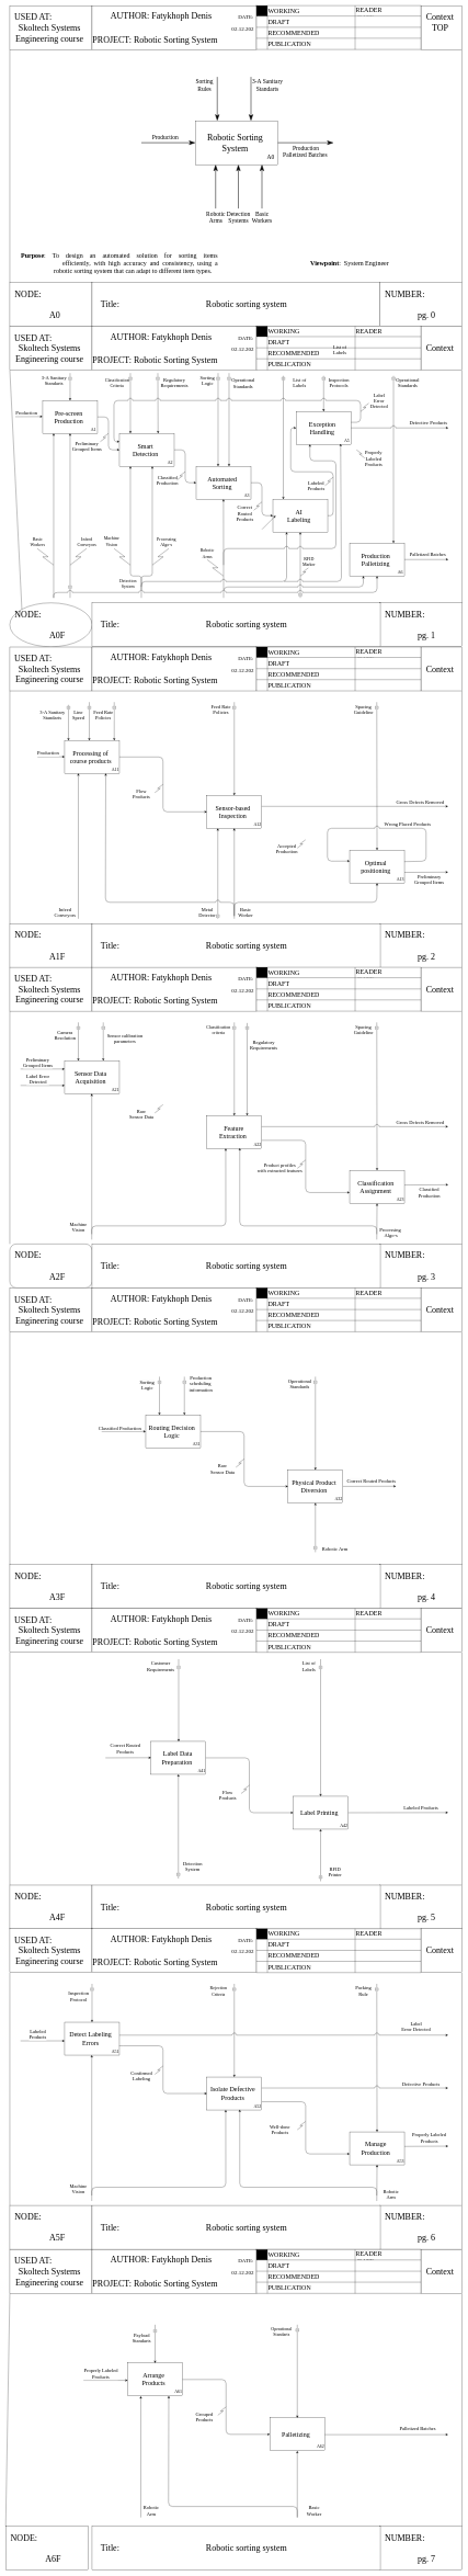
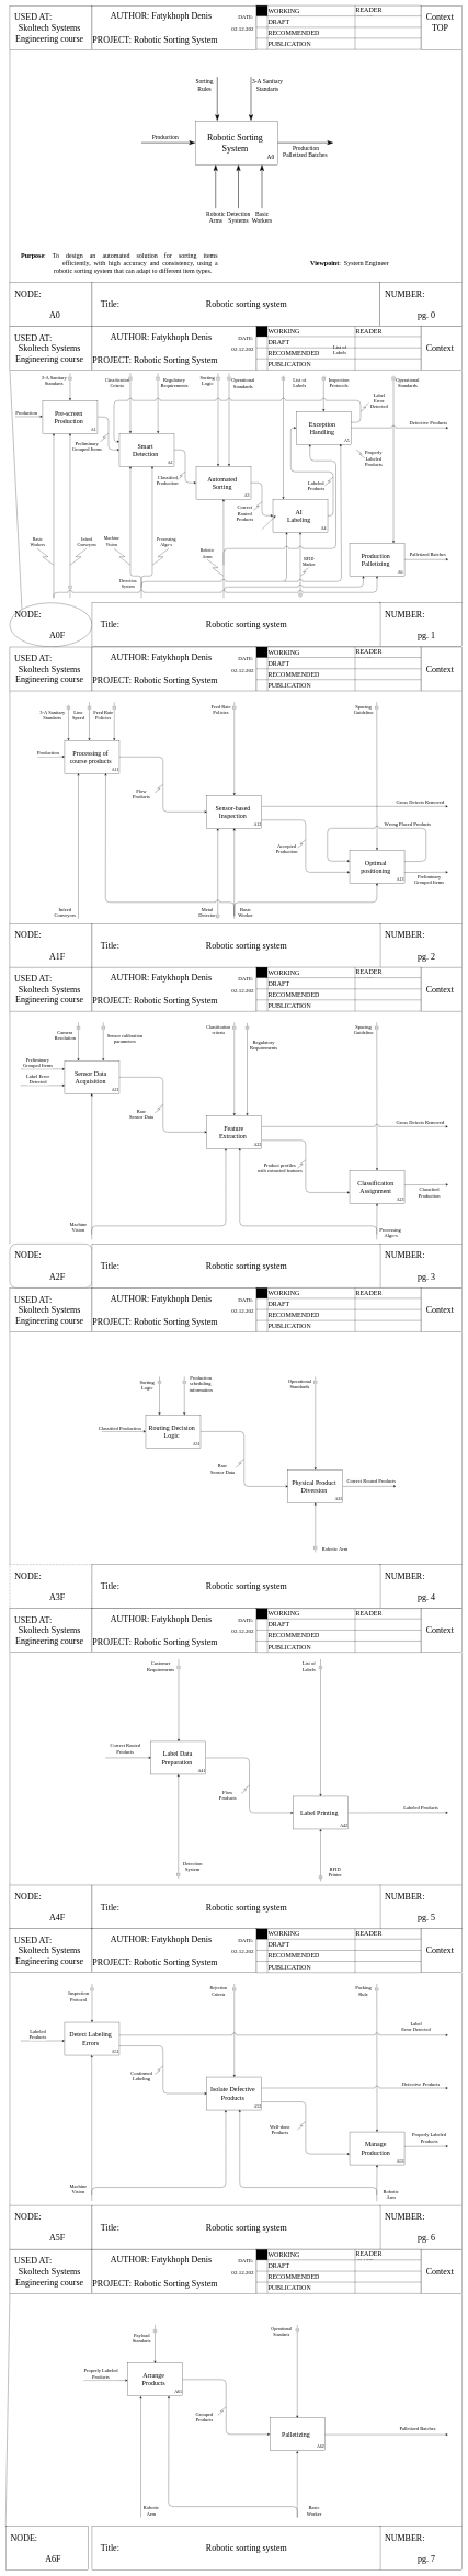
+ <mxCell id="74" value="A4" style="text;html=1;align=center;verticalAlign=middle;whiteSpace=wrap;rounded=0;fontFamily=Crimson Text;fontSource=https%3A%2F%2Ffonts.googleapis.com%2Fcss%3Ffamily%3DCrimson%2BText;fontSize=16;fontStyle=0" parent="1" vertex="1"><mxGeometry x="1165" y="1910" width="30" height="30" as="geometry" /></mxCell>
+ <mxCell id="179" style="edgeStyle=orthogonalEdgeStyle;rounded=1;orthogonalLoop=1;jettySize=auto;html=1;exitX=1;exitY=0.75;exitDx=0;exitDy=0;strokeColor=default;curved=0;align=center;verticalAlign=middle;arcSize=30;fontFamily=Helvetica;fontSize=11;fontColor=default;labelBackgroundColor=default;endArrow=classic;entryX=0;entryY=0.669;entryDx=0;entryDy=0;entryPerimeter=0;" edge="1" parent="1" source="180" target="183"><mxGeometry relative="1" as="geometry"><mxPoint x="1104" y="3150" as="targetPoint" /></mxGeometry></mxCell>
+ <mxCell id="257" style="edgeStyle=orthogonalEdgeStyle;rounded=1;orthogonalLoop=1;jettySize=auto;html=1;exitX=1;exitY=0.5;exitDx=0;exitDy=0;strokeColor=default;curved=0;align=center;verticalAlign=middle;arcSize=30;fontFamily=Helvetica;fontSize=11;fontColor=default;labelBackgroundColor=default;endArrow=classic;entryX=0;entryY=0.5;entryDx=0;entryDy=0;" edge="1" parent="1" source="247" target="250"><mxGeometry relative="1" as="geometry"><mxPoint x="723" y="4121" as="targetPoint" /><Array as="points"><mxPoint x="594" y="3928" /><mxPoint x="594" y="4128" /></Array></mxGeometry></mxCell>
- <mxCell id="309" value="&lt;div style=&quot;line-height: 120%;&quot;&gt;&amp;nbsp; NODE:&lt;/div&gt;&lt;div style=&quot;line-height: 120%;&quot;&gt;&lt;br&gt;&lt;/div&gt;&lt;div style=&quot;line-height: 120%;&quot;&gt;&amp;nbsp; &amp;nbsp; &amp;nbsp; &amp;nbsp; &amp;nbsp; &amp;nbsp; &amp;nbsp; &amp;nbsp; &amp;nbsp; A3F&lt;span style=&quot;display: inline;&quot;&gt;&lt;/span&gt;&lt;/div&gt;" style="rounded=0;whiteSpace=wrap;html=1;fontFamily=Crimson Text;fontSource=https%3A%2F%2Ffonts.googleapis.com%2Fcss%3Ffamily%3DCrimson%2BText;fontSize=32;spacingRight=10;align=left;" vertex="1" parent="1"><mxGeometry x="35" y="5705" width="300" height="160" as="geometry" /></mxCell>
+ <mxCell id="309" value="&lt;div style=&quot;line-height: 120%;&quot;&gt;&amp;nbsp; NODE:&lt;/div&gt;&lt;div style=&quot;line-height: 120%;&quot;&gt;&lt;br&gt;&lt;/div&gt;&lt;div style=&quot;line-height: 120%;&quot;&gt;&amp;nbsp; &amp;nbsp; &amp;nbsp; &amp;nbsp; &amp;nbsp; &amp;nbsp; &amp;nbsp; &amp;nbsp; &amp;nbsp; A3F&lt;span style=&quot;display: inline;&quot;&gt;&lt;/span&gt;&lt;/div&gt;" style="rounded=0;whiteSpace=wrap;html=1;fontFamily=Crimson Text;fontSource=https%3A%2F%2Ffonts.googleapis.com%2Fcss%3Ffamily%3DCrimson%2BText;fontSize=32;spacingRight=10;align=left;dashed=1;" vertex="1" parent="1"><mxGeometry x="35" y="5705" width="300" height="160" as="geometry" /></mxCell>
